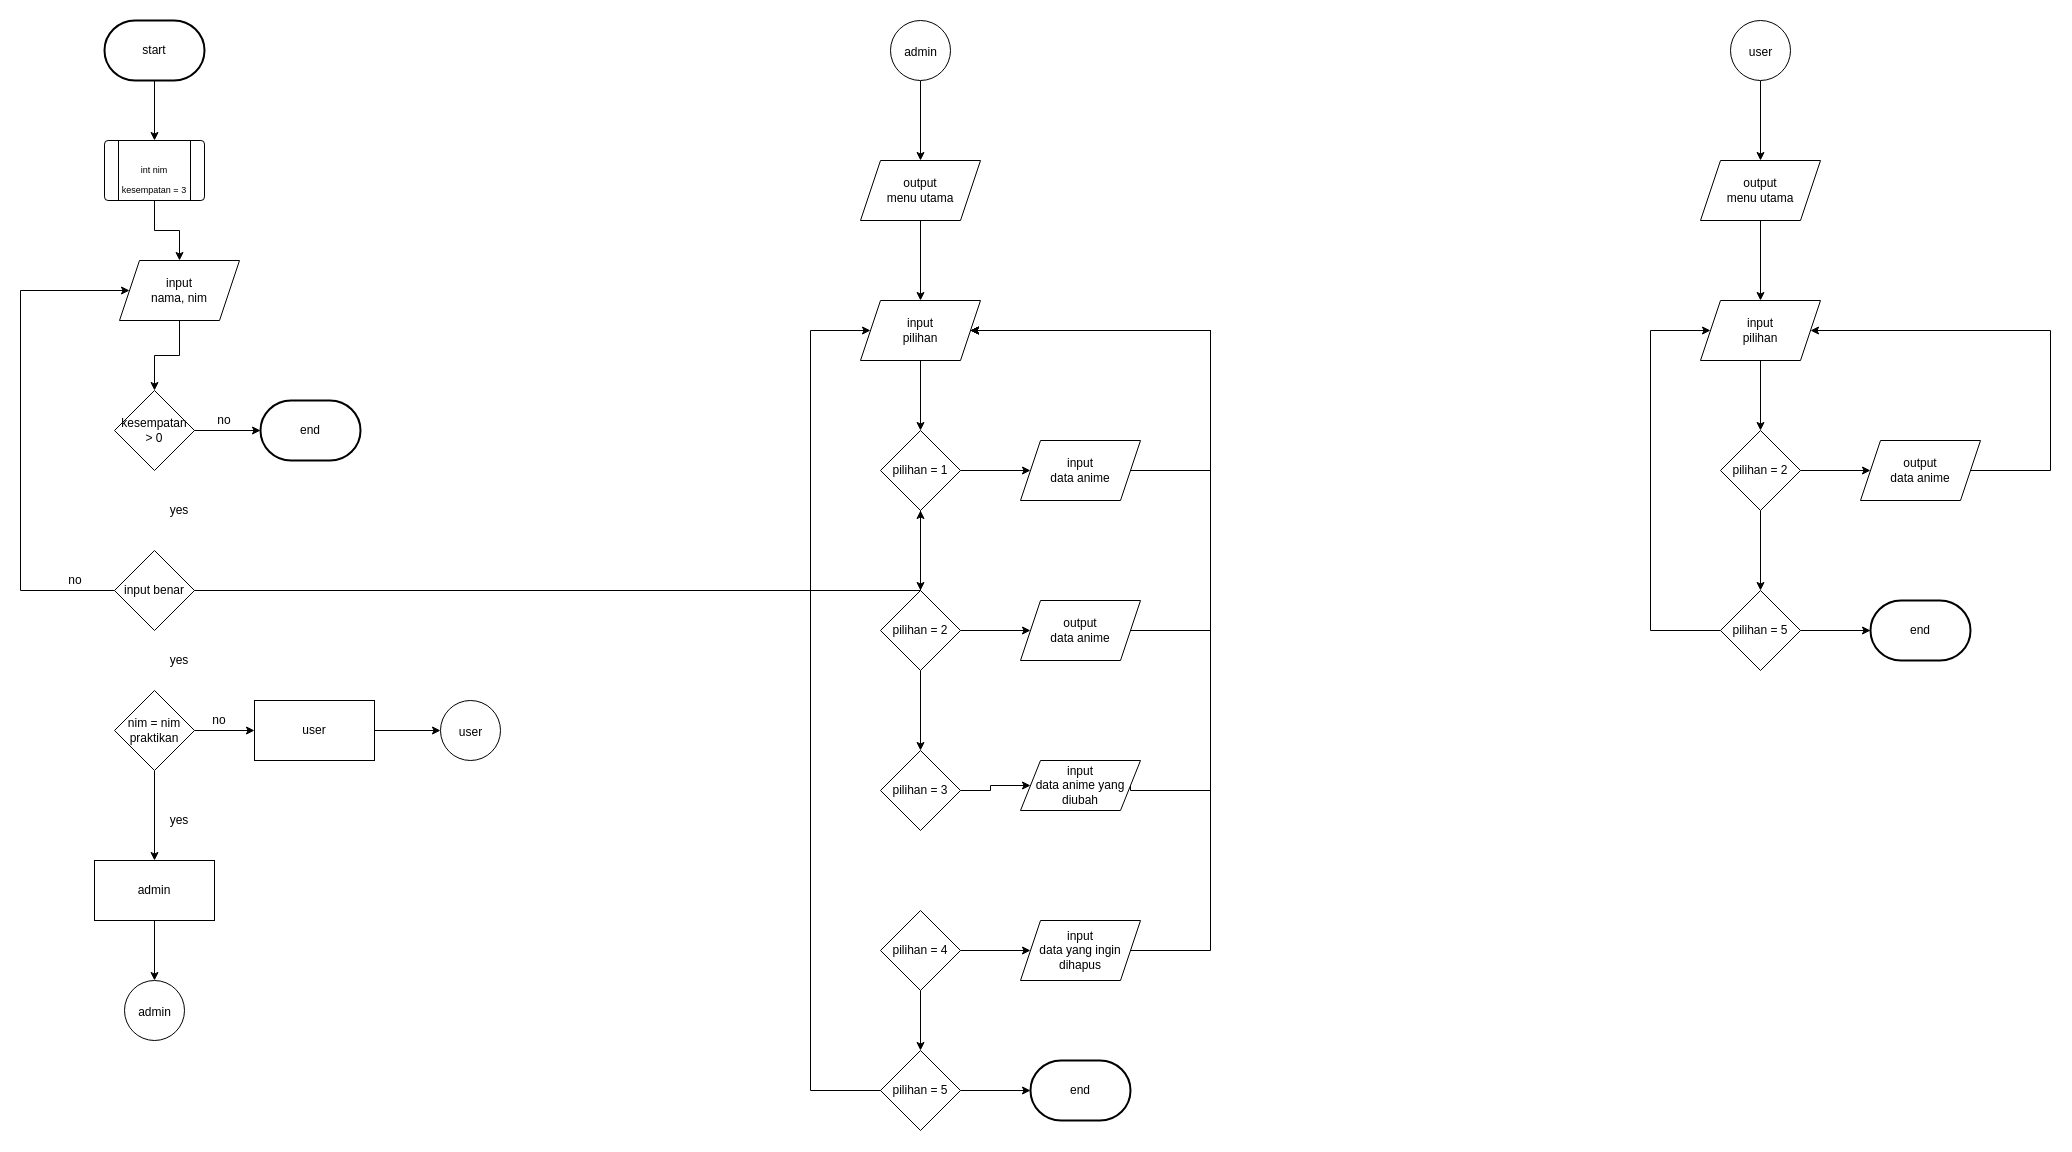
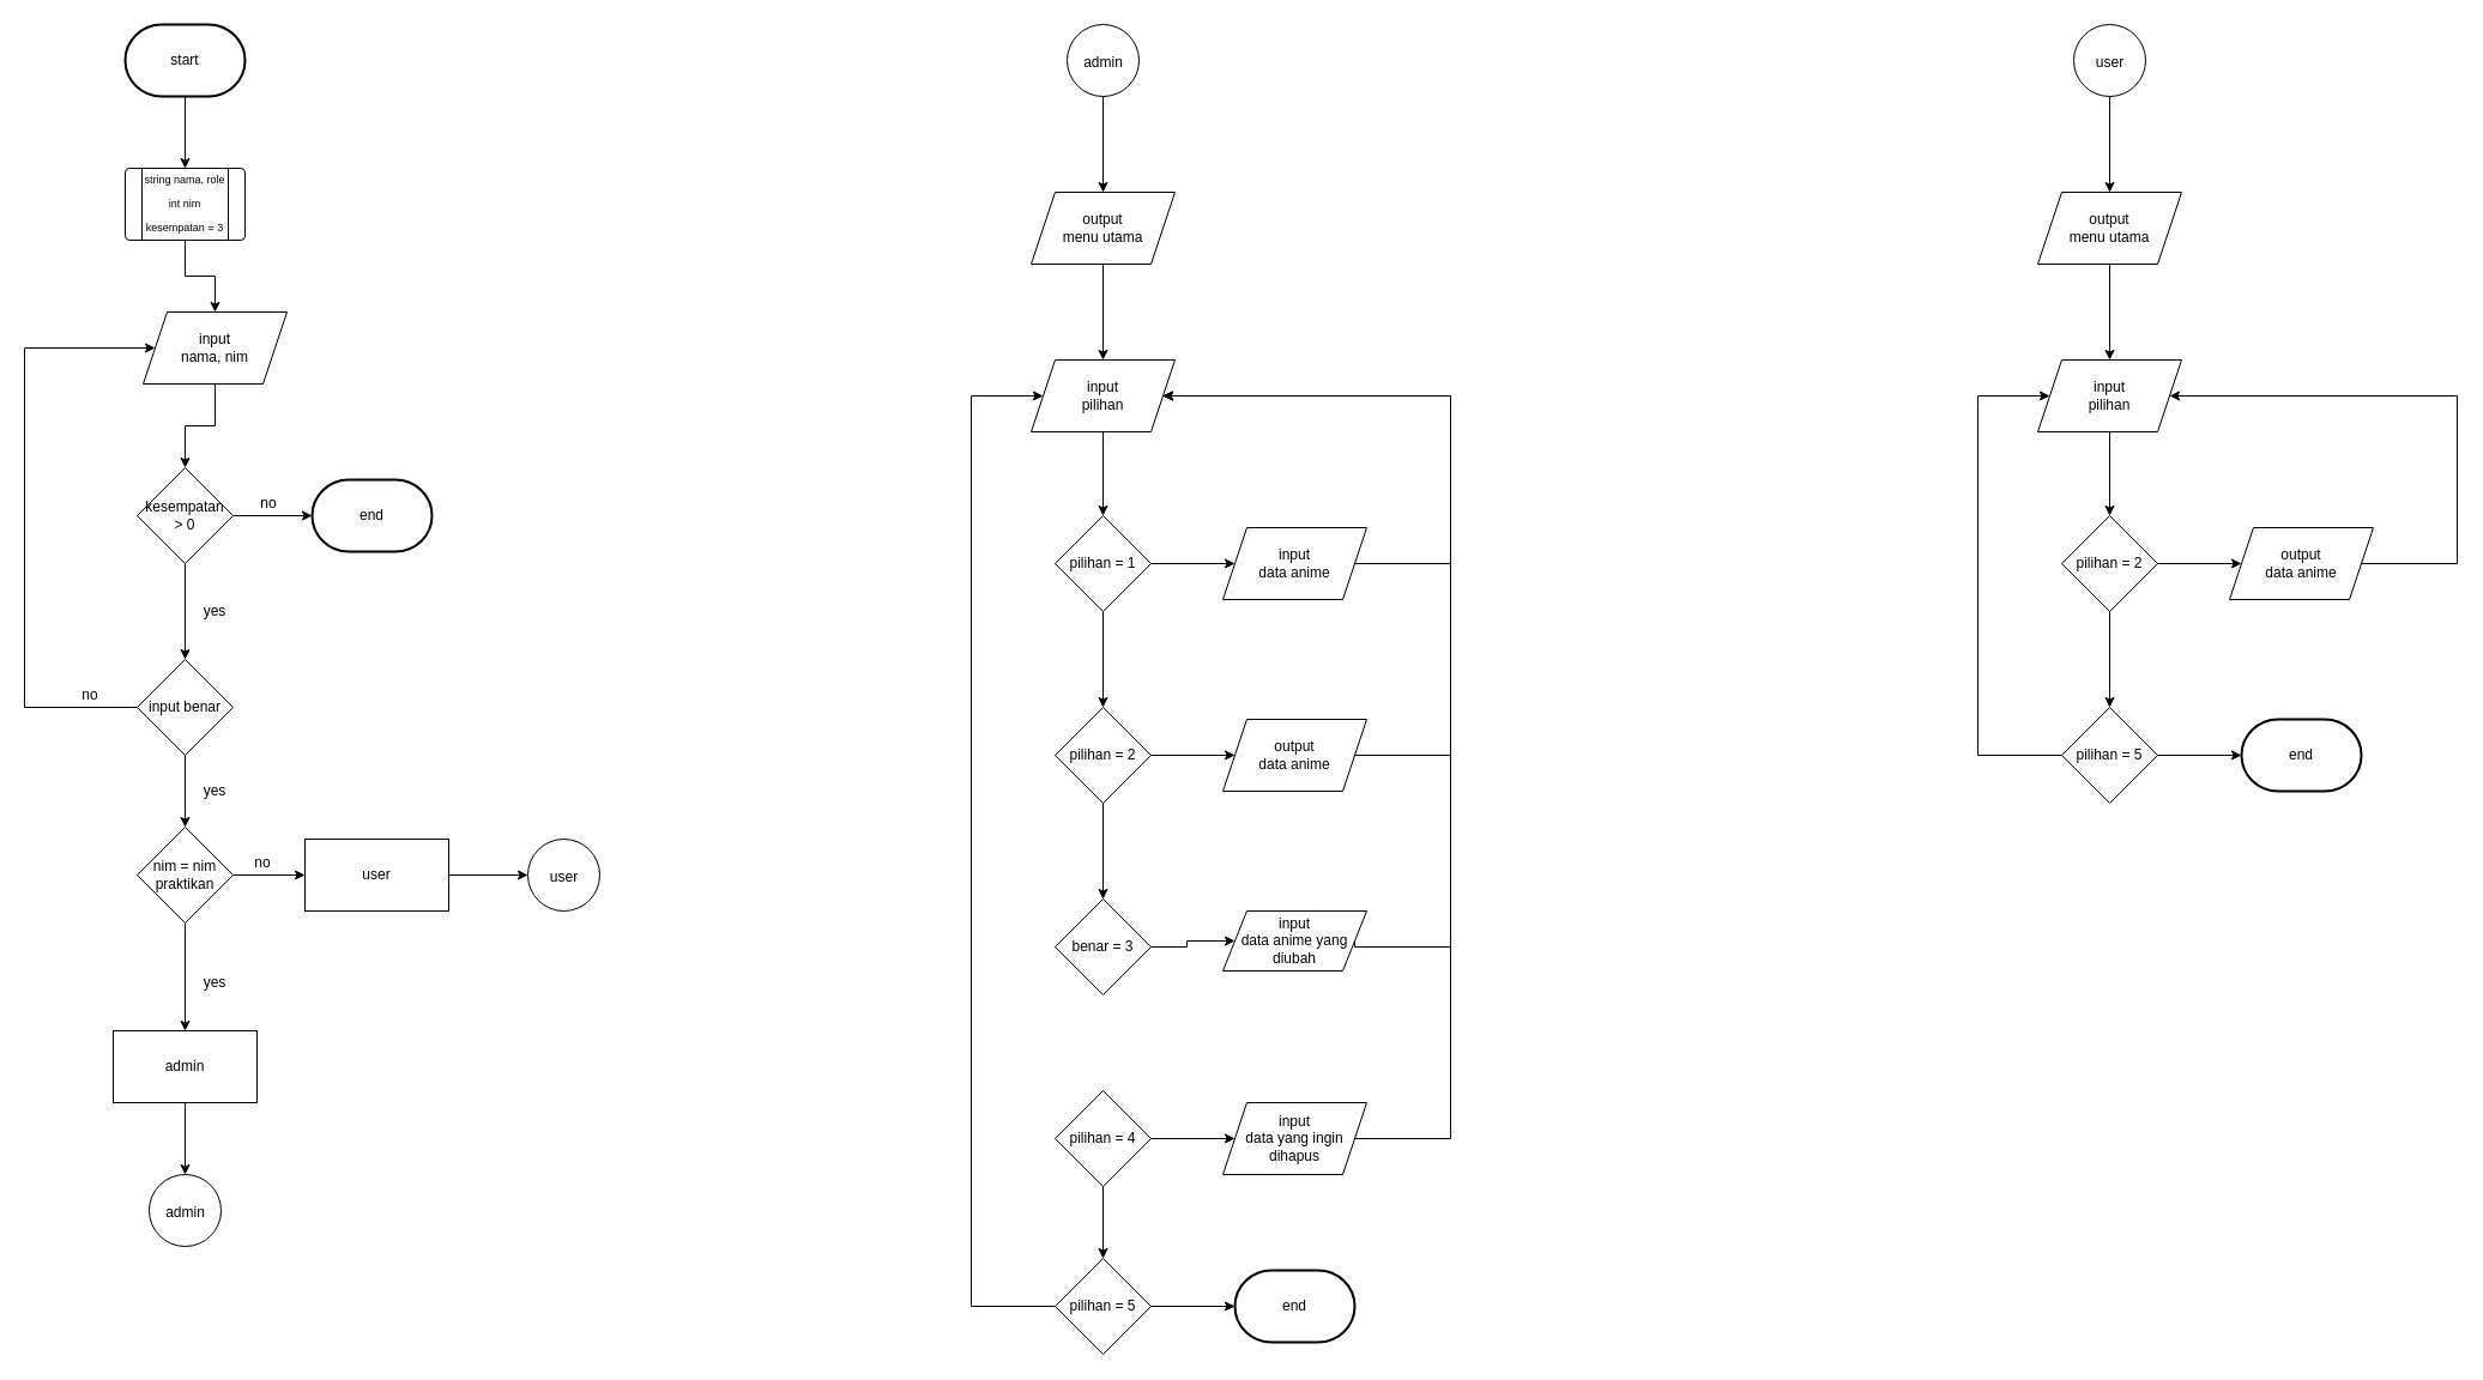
+ <mxCell id="5" value="string nama, role" style="text;html=1;align=center;verticalAlign=middle;whiteSpace=wrap;rounded=0;fontSize=9;" parent="1" vertex="1"><mxGeometry x="119" y="140" width="70" height="20" as="geometry" /></mxCell>
+ <mxCell id="18" value="" style="edgeStyle=orthogonalEdgeStyle;rounded=0;orthogonalLoop=1;jettySize=auto;html=1;" edge="1" parent="1" source="20" target="23"><mxGeometry relative="1" as="geometry" /></mxCell>
- <mxCell id="22" value="" style="edgeStyle=orthogonalEdgeStyle;rounded=0;orthogonalLoop=1;jettySize=auto;html=1;" edge="1" parent="1" source="23" target="43"><mxGeometry relative="1" as="geometry" /></mxCell>
+ <mxCell id="22" value="" style="edgeStyle=orthogonalEdgeStyle;rounded=0;orthogonalLoop=1;jettySize=auto;html=1;" edge="1" parent="1" source="23" target="13"><mxGeometry relative="1" as="geometry" /></mxCell>
- <mxCell id="48" value="pilihan = 3" style="rhombus;whiteSpace=wrap;html=1;verticalAlign=middle;spacing=2;" vertex="1" parent="1"><mxGeometry x="880" y="750" width="80" height="80" as="geometry" /></mxCell>
+ <mxCell id="48" value="benar = 3" style="rhombus;whiteSpace=wrap;html=1;verticalAlign=middle;spacing=2;" vertex="1" parent="1"><mxGeometry x="880" y="750" width="80" height="80" as="geometry" /></mxCell>
